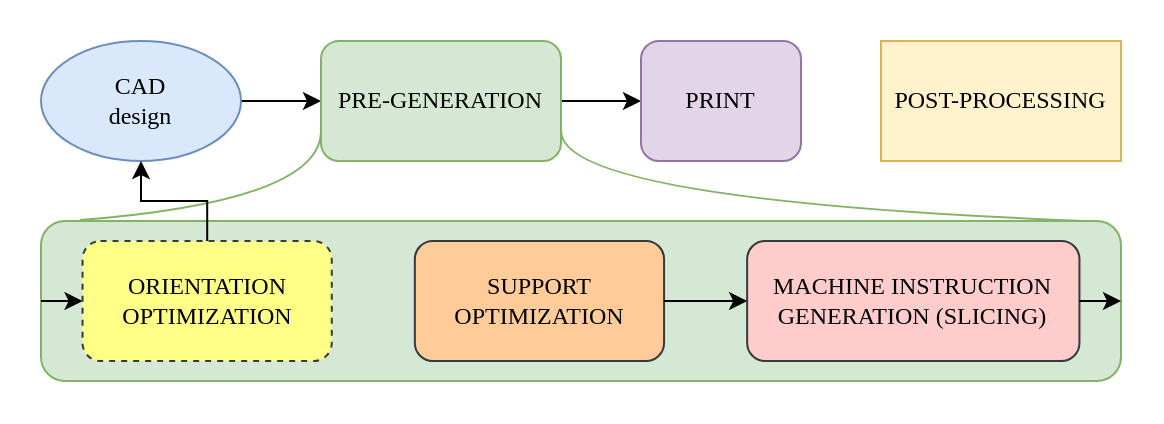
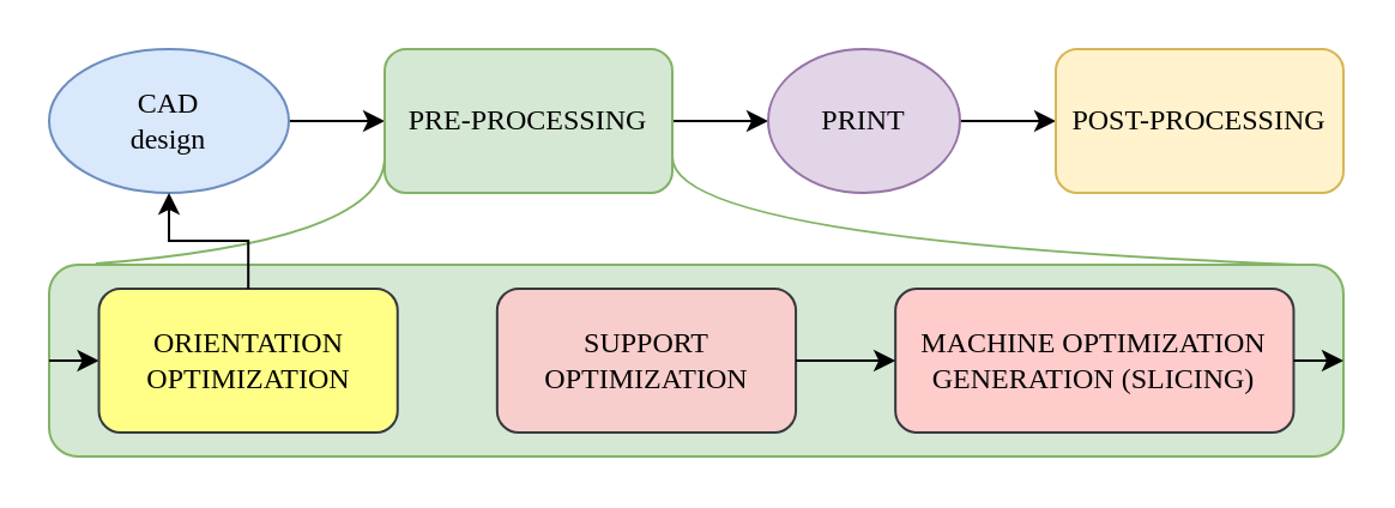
- <mxCell id="5" value="PRE-GENERATION" style="whiteSpace=wrap;html=1;fontFamily=Times New Roman;rounded=1;fillColor=#d5e8d4;strokeColor=#82b366;" parent="1" vertex="1"><mxGeometry x="160" y="20" width="120" height="60" as="geometry" /></mxCell>
+ <mxCell id="5" value="PRE-PROCESSING" style="whiteSpace=wrap;html=1;fontFamily=Times New Roman;rounded=1;fillColor=#d5e8d4;strokeColor=#82b366;" parent="1" vertex="1"><mxGeometry x="160" y="20" width="120" height="60" as="geometry" /></mxCell>
- <mxCell id="7" value="PRINT" style="whiteSpace=wrap;html=1;fontFamily=Times New Roman;rounded=1;fillColor=#e1d5e7;strokeColor=#9673a6;" parent="1" vertex="1"><mxGeometry x="320" y="20" width="80" height="60" as="geometry" /></mxCell>
+ <mxCell id="7" value="PRINT" style="ellipse;whiteSpace=wrap;html=1;fontFamily=Times New Roman;fillColor=#e1d5e7;strokeColor=#9673a6;" parent="1" vertex="1"><mxGeometry x="320" y="20" width="80" height="60" as="geometry" /></mxCell>
+ <mxCell id="6" value="" style="edgeStyle=orthogonalEdgeStyle;rounded=0;orthogonalLoop=1;jettySize=auto;html=1;" parent="1" source="7" target="8" edge="1"><mxGeometry relative="1" as="geometry" /></mxCell>
- <mxCell id="8" value="POST-PROCESSING" style="whiteSpace=wrap;html=1;fontFamily=Times New Roman;fillColor=#fff2cc;strokeColor=#d6b656;rounded=0;" parent="1" vertex="1"><mxGeometry x="440" y="20" width="120" height="60" as="geometry" /></mxCell>
+ <mxCell id="8" value="POST-PROCESSING" style="whiteSpace=wrap;html=1;fontFamily=Times New Roman;rounded=1;fillColor=#fff2cc;strokeColor=#d6b656;" parent="1" vertex="1"><mxGeometry x="440" y="20" width="120" height="60" as="geometry" /></mxCell>
- <mxCell id="17" value="&lt;font face=&quot;Times New Roman&quot;&gt;ORIENTATION OPTIMIZATION&lt;/font&gt;" style="rounded=1;whiteSpace=wrap;html=1;fillColor=#ffff88;strokeColor=#36393d;dashed=1;" parent="11" vertex="1"><mxGeometry x="20.769" y="10" width="124.615" height="60" as="geometry" /></mxCell>
+ <mxCell id="17" value="&lt;font face=&quot;Times New Roman&quot;&gt;ORIENTATION OPTIMIZATION&lt;/font&gt;" style="rounded=1;whiteSpace=wrap;html=1;fillColor=#ffff88;strokeColor=#36393d;" parent="11" vertex="1"><mxGeometry x="20.769" y="10" width="124.615" height="60" as="geometry" /></mxCell>
- <mxCell id="13" value="&lt;font face=&quot;Times New Roman&quot;&gt;SUPPORT OPTIMIZATION&lt;/font&gt;" style="whiteSpace=wrap;html=1;rounded=1;fillColor=#ffcc99;strokeColor=#36393d;" parent="11" vertex="1"><mxGeometry x="186.923" y="10" width="124.615" height="60" as="geometry" /></mxCell>
+ <mxCell id="13" value="&lt;font face=&quot;Times New Roman&quot;&gt;SUPPORT OPTIMIZATION&lt;/font&gt;" style="whiteSpace=wrap;html=1;rounded=1;fillColor=#f8cecc;strokeColor=#36393d;" parent="11" vertex="1"><mxGeometry x="186.923" y="10" width="124.615" height="60" as="geometry" /></mxCell>
- <mxCell id="14" value="&lt;font face=&quot;Times New Roman&quot;&gt;MACHINE INSTRUCTION GENERATION (SLICING)&lt;/font&gt;" style="whiteSpace=wrap;html=1;rounded=1;fillColor=#ffcccc;strokeColor=#36393d;" parent="11" vertex="1"><mxGeometry x="353.077" y="10" width="166.154" height="60" as="geometry" /></mxCell>
+ <mxCell id="14" value="&lt;font face=&quot;Times New Roman&quot;&gt;MACHINE OPTIMIZATION GENERATION (SLICING)&lt;/font&gt;" style="whiteSpace=wrap;html=1;rounded=1;fillColor=#ffcccc;strokeColor=#36393d;" parent="11" vertex="1"><mxGeometry x="353.077" y="10" width="166.154" height="60" as="geometry" /></mxCell>
